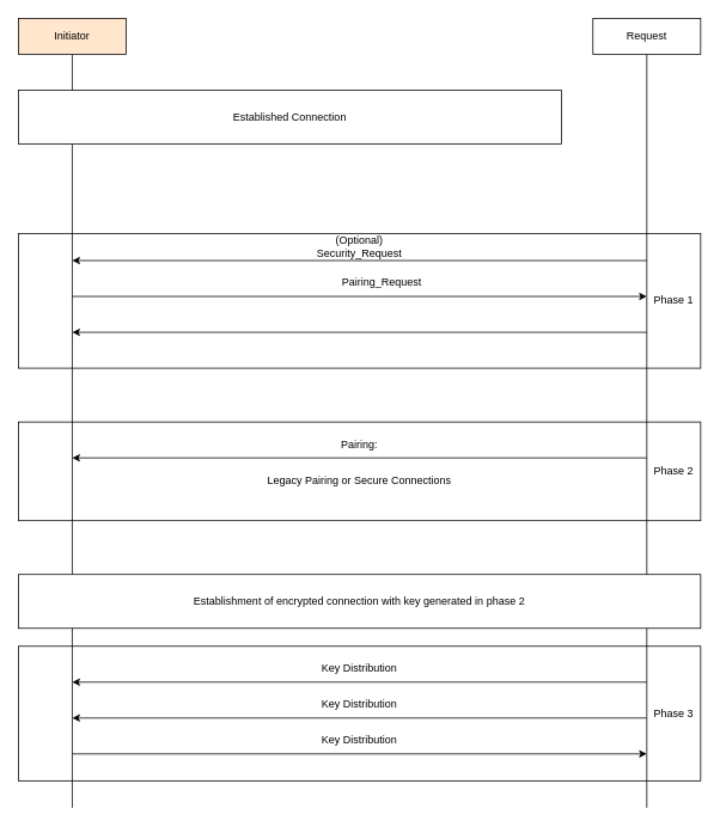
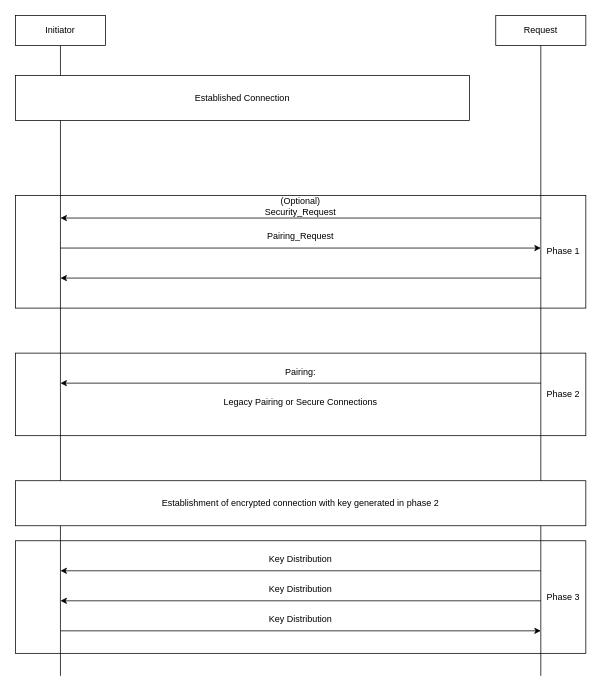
- <mxCell id="7" value="Initiator" style="rounded=0;whiteSpace=wrap;html=1;fillColor=#ffe6cc;" vertex="1" parent="1"><mxGeometry x="20" y="20" width="120" height="40" as="geometry" /></mxCell>
+ <mxCell id="7" value="Initiator" style="rounded=0;whiteSpace=wrap;html=1;" vertex="1" parent="1"><mxGeometry x="20" y="20" width="120" height="40" as="geometry" /></mxCell>
- <mxCell id="13" value="Pairing_Request" style="text;html=1;align=center;verticalAlign=middle;whiteSpace=wrap;rounded=0;" vertex="1" parent="1"><mxGeometry x="395" y="300" width="60" height="30" as="geometry" /></mxCell>
+ <mxCell id="13" value="Pairing_Request" style="text;html=1;align=center;verticalAlign=middle;whiteSpace=wrap;rounded=0;" vertex="1" parent="1"><mxGeometry x="370" y="300" width="60" height="30" as="geometry" /></mxCell>
